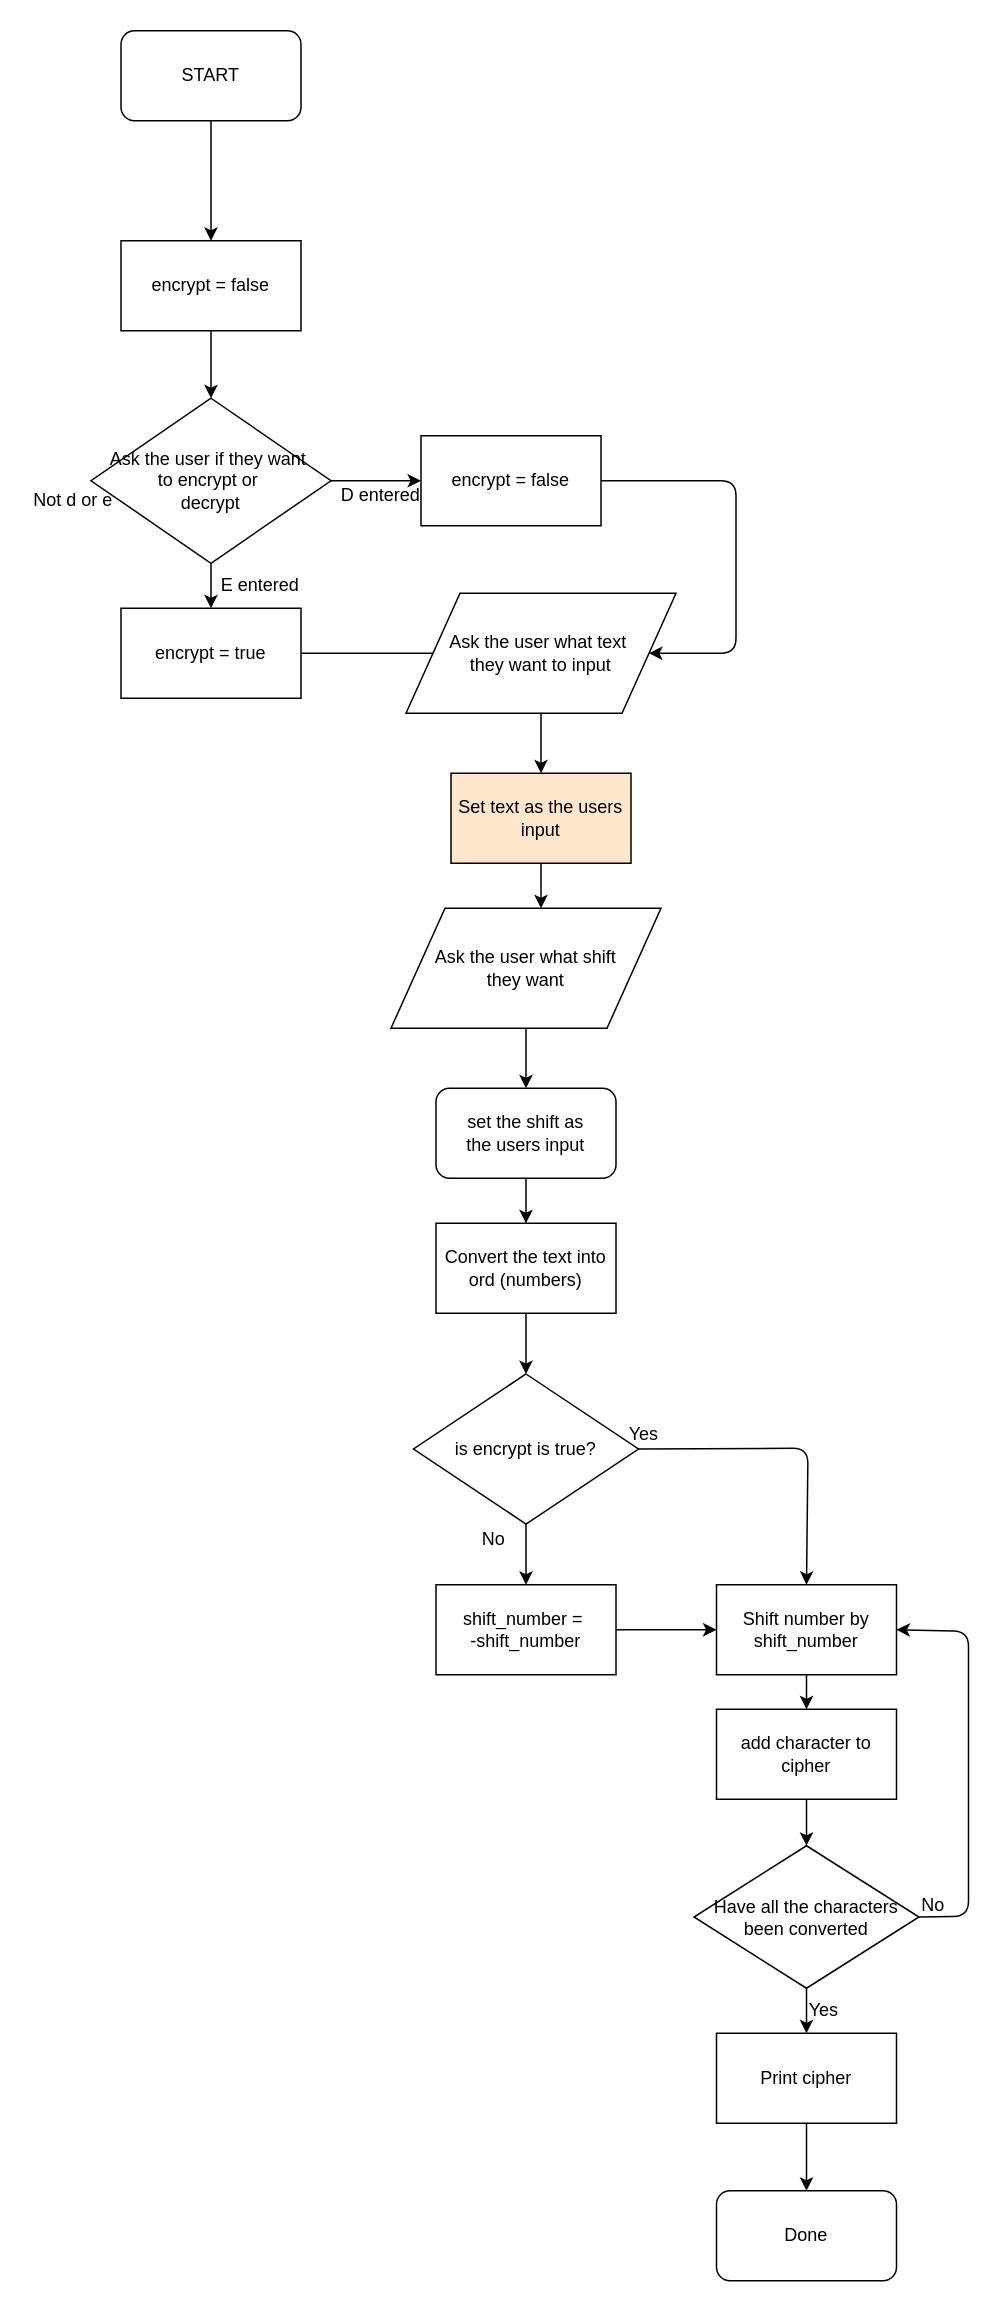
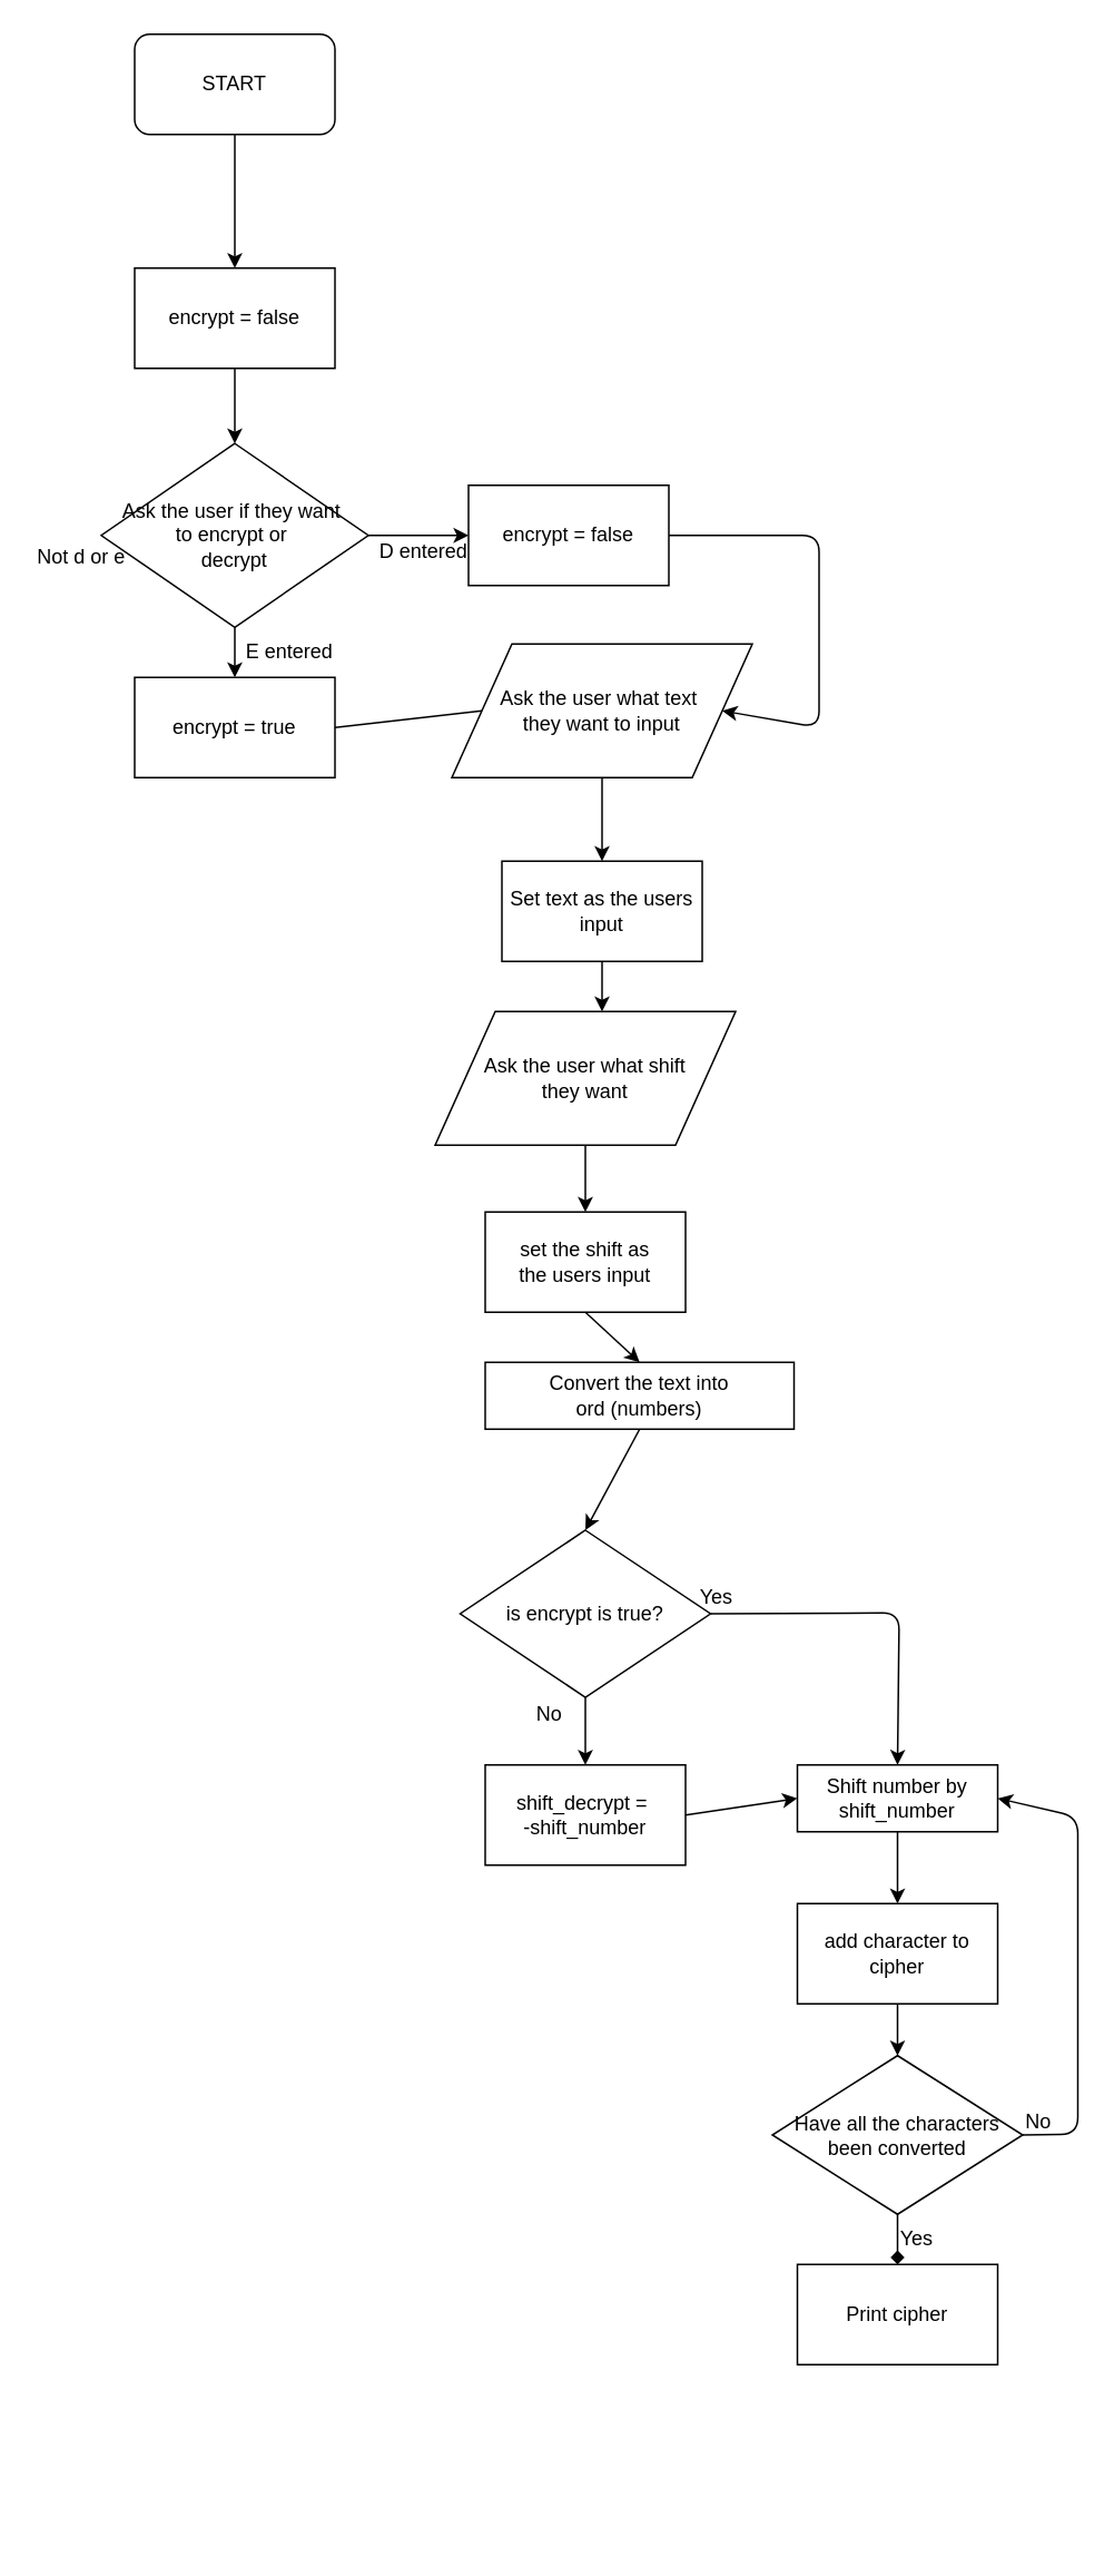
- <mxCell id="6" value="Ask the user what text&amp;nbsp;&lt;br&gt;they want to input" parent="1" vertex="1" style="shape=parallelogram;perimeter=parallelogramPerimeter;whiteSpace=wrap;html=1;"><mxGeometry as="geometry" y="395" x="270" height="80" width="180" /></mxCell>
+ <mxCell id="6" value="Ask the user what text&amp;nbsp;&lt;br&gt;they want to input" parent="1" vertex="1" style="shape=parallelogram;perimeter=parallelogramPerimeter;whiteSpace=wrap;html=1;"><mxGeometry x="270" y="385" as="geometry" height="80" width="180" /></mxCell>
- <mxCell id="13" value="Set text as the users&lt;br&gt;input&lt;br&gt;" parent="1" vertex="1" style="rounded=0;whiteSpace=wrap;html=1;fillColor=#ffe6cc;"><mxGeometry as="geometry" y="515" x="300" height="60" width="120" /></mxCell>
+ <mxCell id="13" value="Set text as the users&lt;br&gt;input&lt;br&gt;" parent="1" vertex="1" style="rounded=0;whiteSpace=wrap;html=1;"><mxGeometry as="geometry" y="515" x="300" height="60" width="120" /></mxCell>
- <mxCell id="16" value="set the shift as&lt;br&gt;the users input&lt;br&gt;" parent="1" vertex="1" style="whiteSpace=wrap;html=1;rounded=1;"><mxGeometry as="geometry" y="725" x="290" height="60" width="120" /></mxCell>
+ <mxCell id="16" value="set the shift as&lt;br&gt;the users input&lt;br&gt;" parent="1" vertex="1" style="rounded=0;whiteSpace=wrap;html=1;"><mxGeometry as="geometry" y="725" x="290" height="60" width="120" /></mxCell>
- <mxCell id="18" value="Convert the text into&lt;br&gt;ord (numbers)&lt;br&gt;" parent="1" vertex="1" style="rounded=0;whiteSpace=wrap;html=1;"><mxGeometry as="geometry" y="815" x="290" height="60" width="120" /></mxCell>
+ <mxCell id="18" value="Convert the text into&lt;br&gt;ord (numbers)&lt;br&gt;" parent="1" vertex="1" style="rounded=0;whiteSpace=wrap;html=1;"><mxGeometry x="290" y="815" as="geometry" height="40" width="185" /></mxCell>
- <mxCell id="26" value="shift_number =&amp;nbsp;&lt;br&gt;-shift_number" parent="1" vertex="1" style="rounded=0;whiteSpace=wrap;html=1;"><mxGeometry as="geometry" y="1056" x="290" height="60" width="120" /></mxCell>
+ <mxCell id="26" value="shift_decrypt =&amp;nbsp;&lt;br&gt;-shift_number" parent="1" vertex="1" style="rounded=0;whiteSpace=wrap;html=1;"><mxGeometry as="geometry" y="1056" x="290" height="60" width="120" /></mxCell>
- <mxCell id="23" value="Shift number by shift_number" parent="1" vertex="1" style="rounded=0;whiteSpace=wrap;html=1;"><mxGeometry as="geometry" y="1056" x="477" height="60" width="120" /></mxCell>
+ <mxCell id="23" value="Shift number by shift_number" parent="1" vertex="1" style="rounded=0;whiteSpace=wrap;html=1;"><mxGeometry x="477" y="1056" as="geometry" height="40" width="120" /></mxCell>
- <mxCell id="38" value="" parent="1" style="endArrow=classic;html=1;exitX=0.5;exitY=1;exitDx=0;exitDy=0;entryX=0.5;entryY=0;entryDx=0;entryDy=0;" target="42" source="36" edge="1"><mxGeometry as="geometry" height="50" width="50" relative="1"><mxPoint as="sourcePoint" y="1430" x="705" /><mxPoint as="targetPoint" y="1360" x="537" /></mxGeometry></mxCell>
+ <mxCell id="38" value="" parent="1" style="endArrow=diamond;html=1;exitX=0.5;exitY=1;exitDx=0;exitDy=0;entryX=0.5;entryY=0;entryDx=0;entryDy=0;" target="42" source="36" edge="1"><mxGeometry as="geometry" height="50" width="50" relative="1"><mxPoint as="sourcePoint" y="1430" x="705" /><mxPoint as="targetPoint" y="1360" x="537" /></mxGeometry></mxCell>
- <mxCell id="43" value="" parent="1" style="endArrow=classic;html=1;exitX=0.5;exitY=1;exitDx=0;exitDy=0;entryX=0.5;entryY=0;entryDx=0;entryDy=0;" target="44" source="42" edge="1"><mxGeometry as="geometry" height="50" width="50" relative="1"><mxPoint as="sourcePoint" y="1560" x="615" /><mxPoint as="targetPoint" y="1450" x="537" /></mxGeometry></mxCell>
- <mxCell id="44" value="Done" parent="1" vertex="1" style="rounded=1;whiteSpace=wrap;html=1;"><mxGeometry as="geometry" y="1460" x="477" height="60" width="120" /></mxCell>
